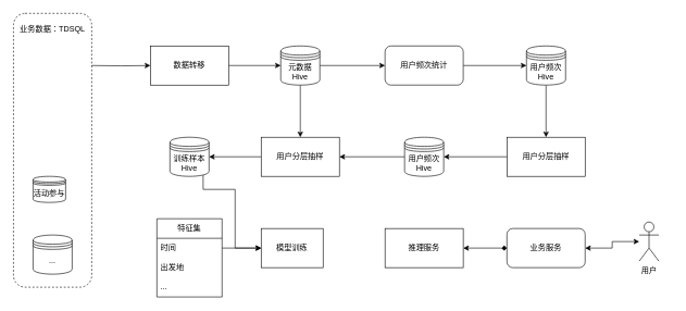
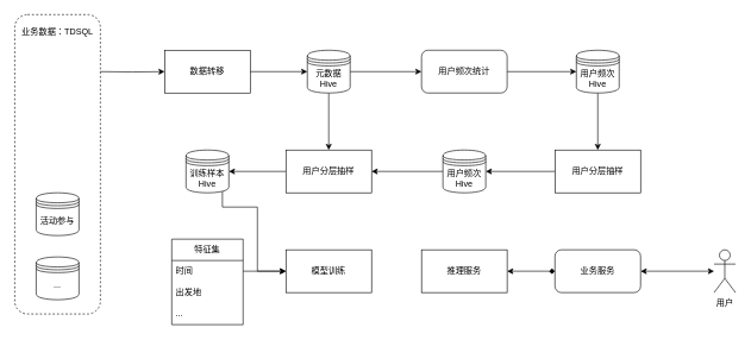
- <mxCell id="4" value="活动参与" style="shape=datastore;whiteSpace=wrap;html=1;" parent="1" vertex="1"><mxGeometry x="50" y="270" width="50" height="40" as="geometry" /></mxCell>
+ <mxCell id="4" value="活动参与" style="shape=datastore;whiteSpace=wrap;html=1;" parent="1" vertex="1"><mxGeometry x="50" y="270" width="60" height="60" as="geometry" /></mxCell>
- <mxCell id="30" value="用户" style="shape=umlActor;verticalLabelPosition=bottom;verticalAlign=top;html=1;" vertex="1" parent="1"><mxGeometry x="980" y="340" width="30" height="60" as="geometry" /></mxCell>
+ <mxCell id="30" value="用户" style="shape=umlActor;verticalLabelPosition=bottom;verticalAlign=top;html=1;" vertex="1" parent="1"><mxGeometry x="1000" y="350" width="30" height="60" as="geometry" /></mxCell>
- <mxCell id="28" value="模型训练" style="rounded=0;whiteSpace=wrap;html=1;" vertex="1" parent="1"><mxGeometry x="400" y="350" width="95" height="60" as="geometry" /></mxCell>
+ <mxCell id="28" value="模型训练" style="rounded=0;whiteSpace=wrap;html=1;" vertex="1" parent="1"><mxGeometry x="400" y="350" width="120" height="60" as="geometry" /></mxCell>
